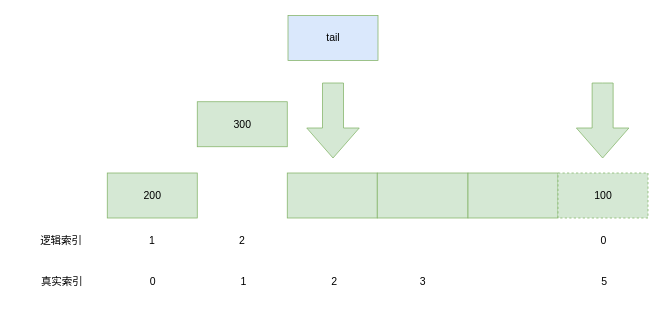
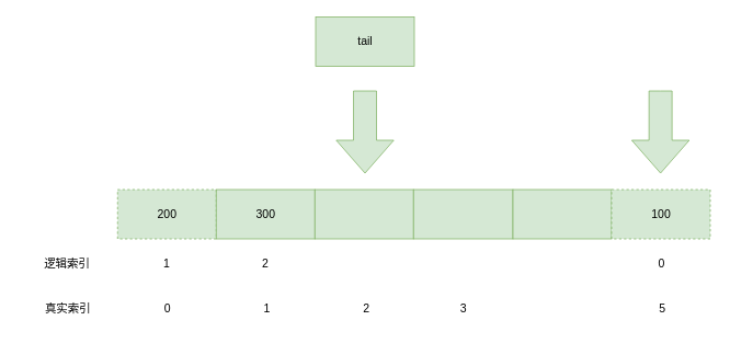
- <mxCell id="9" value="tail" style="rounded=0;whiteSpace=wrap;html=1;fontSize=14;fillColor=#dae8fc;strokeColor=#82b366;" parent="1" vertex="1"><mxGeometry x="383.5" y="20" width="120" height="60" as="geometry" /></mxCell>
+ <mxCell id="9" value="tail" style="rounded=0;whiteSpace=wrap;html=1;fontSize=14;fillColor=#d5e8d4;strokeColor=#82b366;" parent="1" vertex="1"><mxGeometry x="383.5" y="20" width="120" height="60" as="geometry" /></mxCell>
- <mxCell id="3" value="300" style="rounded=0;whiteSpace=wrap;html=1;fontSize=14;fillColor=#d5e8d4;strokeColor=#82b366;" parent="1" vertex="1"><mxGeometry x="262.5" y="135" width="120" height="60" as="geometry" /></mxCell>
+ <mxCell id="3" value="300" style="rounded=0;whiteSpace=wrap;html=1;fontSize=14;fillColor=#d5e8d4;strokeColor=#82b366;" parent="1" vertex="1"><mxGeometry x="262.5" y="230" width="120" height="60" as="geometry" /></mxCell>
- <mxCell id="2" value="200" style="rounded=0;whiteSpace=wrap;html=1;fontSize=14;fillColor=#d5e8d4;strokeColor=#82b366;" parent="1" vertex="1"><mxGeometry x="142.5" y="230" width="120" height="60" as="geometry" /></mxCell>
+ <mxCell id="2" value="200" style="rounded=0;whiteSpace=wrap;html=1;fontSize=14;fillColor=#d5e8d4;strokeColor=#82b366;dashed=1;" parent="1" vertex="1"><mxGeometry x="142.5" y="230" width="120" height="60" as="geometry" /></mxCell>
